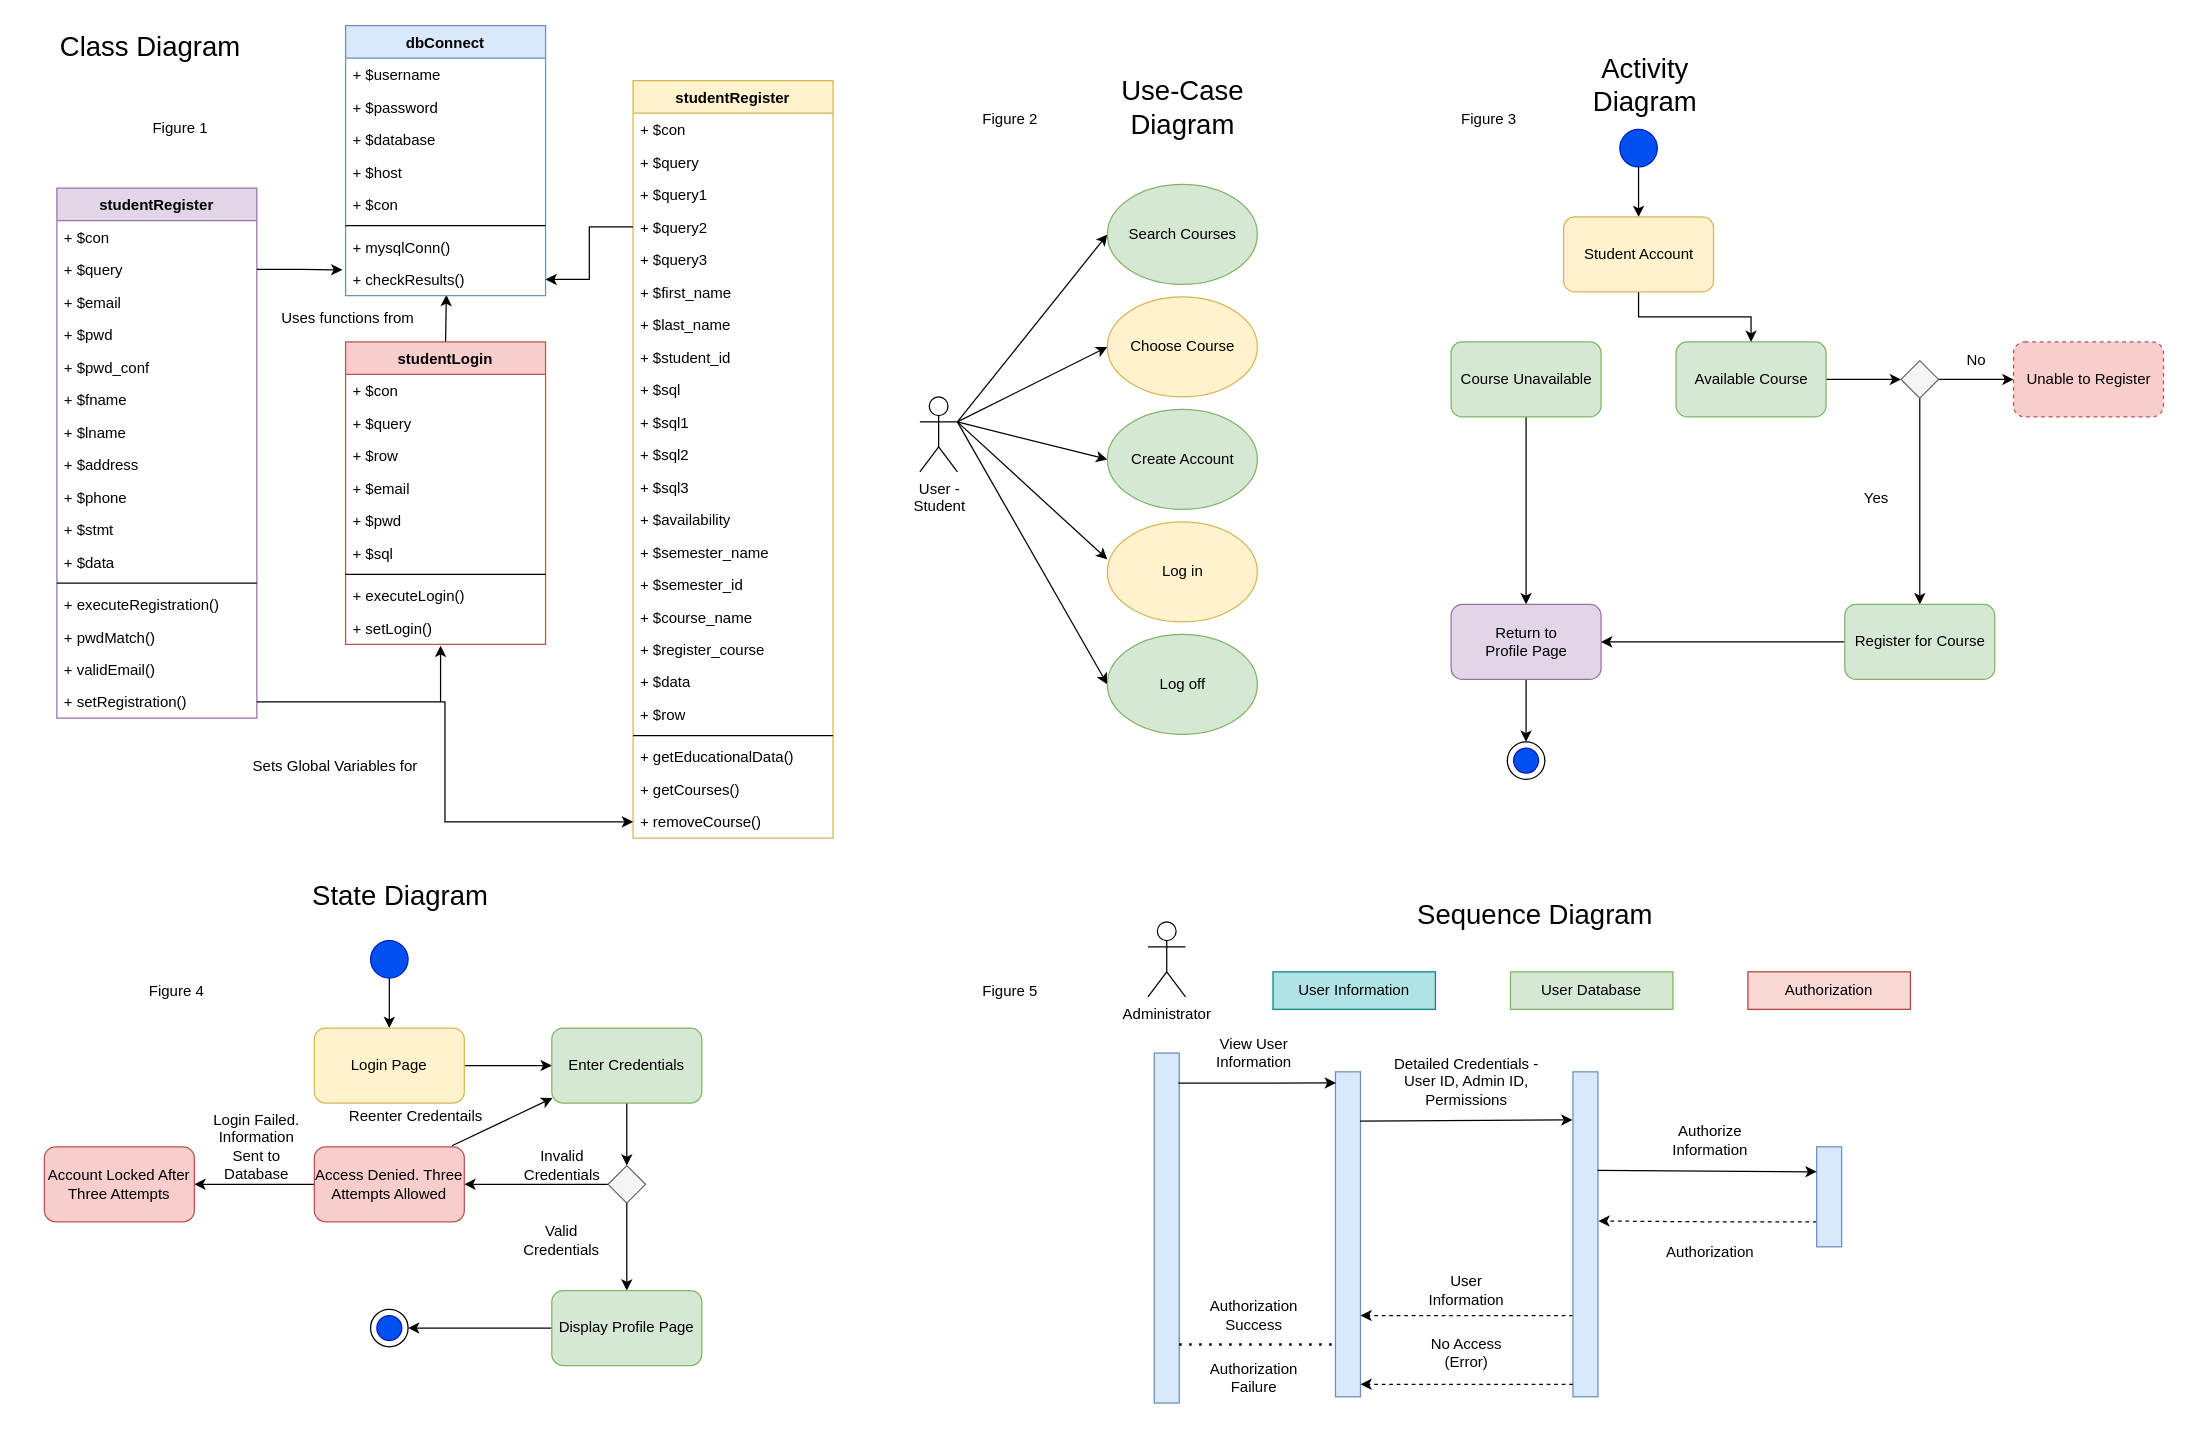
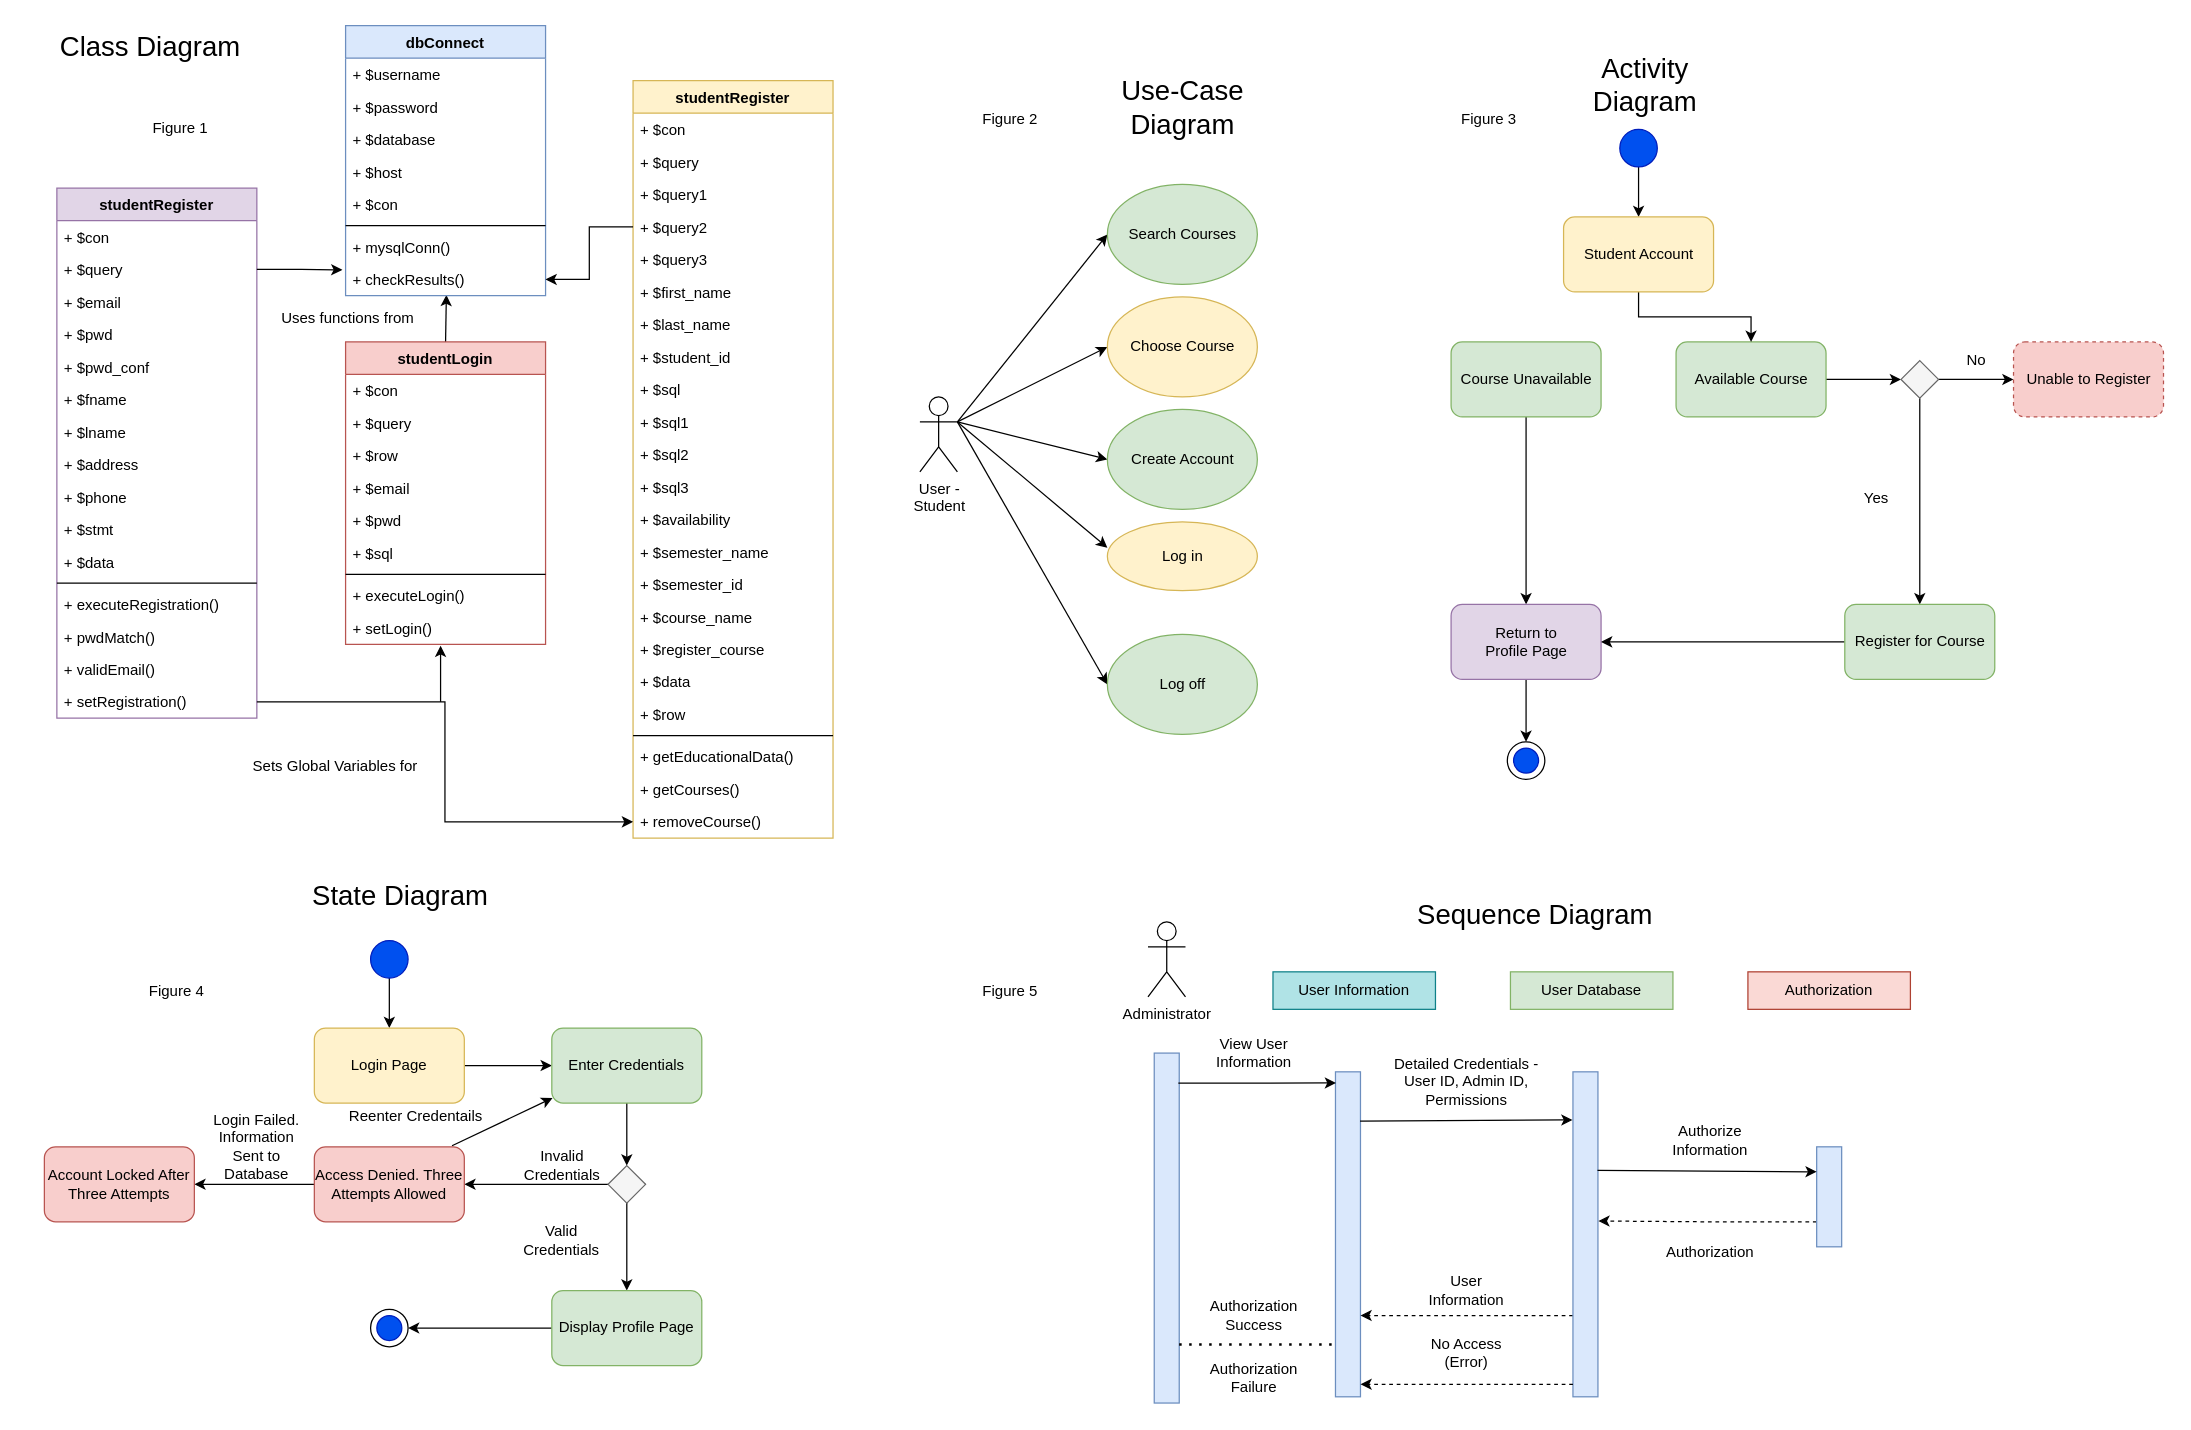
- <mxCell id="11" value="Log in" style="ellipse;whiteSpace=wrap;html=1;fillColor=#fff2cc;strokeColor=#d6b656;" parent="1" vertex="1"><mxGeometry x="885.5" y="417" width="120" height="80" as="geometry" /></mxCell>
+ <mxCell id="11" value="Log in" style="ellipse;whiteSpace=wrap;html=1;fillColor=#fff2cc;strokeColor=#d6b656;" parent="1" vertex="1"><mxGeometry x="885.5" y="417" width="120" height="55" as="geometry" /></mxCell>
